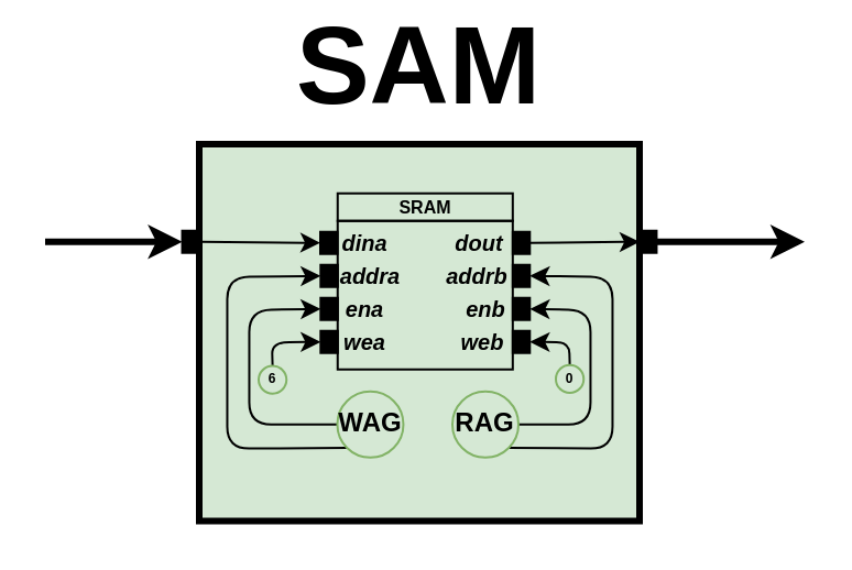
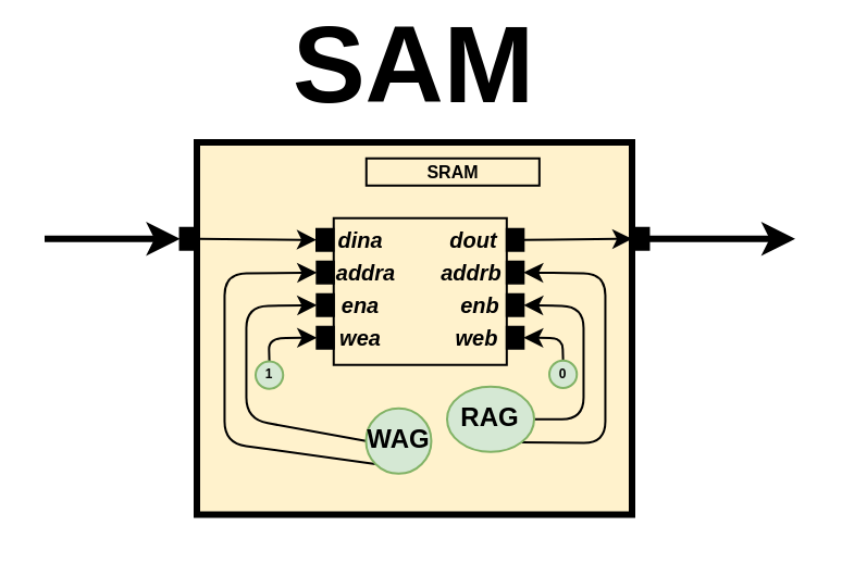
- <mxCell id="14" value="SRAM" style="rounded=0;whiteSpace=wrap;html=1;fontSize=8;labelBackgroundColor=none;fillColor=none;fontStyle=1;strokeWidth=1;" parent="1" vertex="1"><mxGeometry x="152.882" y="42.37" width="79.535" height="12.5" as="geometry" /></mxCell>
+ <mxCell id="14" value="SRAM" style="rounded=0;whiteSpace=wrap;html=1;fontSize=8;labelBackgroundColor=none;fillColor=none;fontStyle=1;strokeWidth=1;" parent="1" vertex="1"><mxGeometry x="167.882" y="27.37" width="79.535" height="12.5" as="geometry" /></mxCell>
- <mxCell id="2" value="SAM" style="whiteSpace=wrap;html=1;fillColor=#d5e8d4;strokeColor=#000000;strokeWidth=3;fontSize=50;fontStyle=1;verticalAlign=top;spacing=-70;" parent="1" vertex="1"><mxGeometry x="90" y="20" width="200" height="171.25" as="geometry" /></mxCell>
+ <mxCell id="2" value="SAM" style="whiteSpace=wrap;html=1;fillColor=#fff2cc;strokeColor=#000000;strokeWidth=3;fontSize=50;fontStyle=1;verticalAlign=top;spacing=-70;" parent="1" vertex="1"><mxGeometry x="90" y="20" width="200" height="171.25" as="geometry" /></mxCell>
- <mxCell id="35" value="6" style="ellipse;whiteSpace=wrap;html=1;aspect=fixed;sketch=0;fillColor=#d5e8d4;strokeColor=#82b366;fontStyle=1;fontSize=6;" parent="1" vertex="1"><mxGeometry x="117" y="120.74" width="12.63" height="12.63" as="geometry" /></mxCell>
+ <mxCell id="35" value="1" style="ellipse;whiteSpace=wrap;html=1;aspect=fixed;sketch=0;fillColor=#d5e8d4;strokeColor=#82b366;fontStyle=1;fontSize=6;" parent="1" vertex="1"><mxGeometry x="117" y="120.74" width="12.63" height="12.63" as="geometry" /></mxCell>
- <mxCell id="10" value="WAG" style="ellipse;whiteSpace=wrap;html=1;aspect=fixed;sketch=0;fillColor=#d5e8d4;strokeColor=#82b366;fontStyle=1" parent="1" vertex="1"><mxGeometry x="152.73" y="132.37" width="30" height="30" as="geometry" /></mxCell>
+ <mxCell id="10" value="WAG" style="ellipse;whiteSpace=wrap;html=1;aspect=fixed;sketch=0;fillColor=#d5e8d4;strokeColor=#82b366;fontStyle=1" parent="1" vertex="1"><mxGeometry x="167.73" y="142.37" width="30" height="30" as="geometry" /></mxCell>
- <mxCell id="6" value="RAG" style="ellipse;whiteSpace=wrap;html=1;aspect=fixed;sketch=0;fillColor=#d5e8d4;strokeColor=#82b366;fontStyle=1" parent="1" vertex="1"><mxGeometry x="205" y="132.37" width="30" height="30" as="geometry" /></mxCell>
+ <mxCell id="6" value="RAG" style="ellipse;whiteSpace=wrap;html=1;aspect=fixed;sketch=0;fillColor=#d5e8d4;strokeColor=#82b366;fontStyle=1" parent="1" vertex="1"><mxGeometry x="205" y="132.37" width="40" height="30" as="geometry" /></mxCell>
